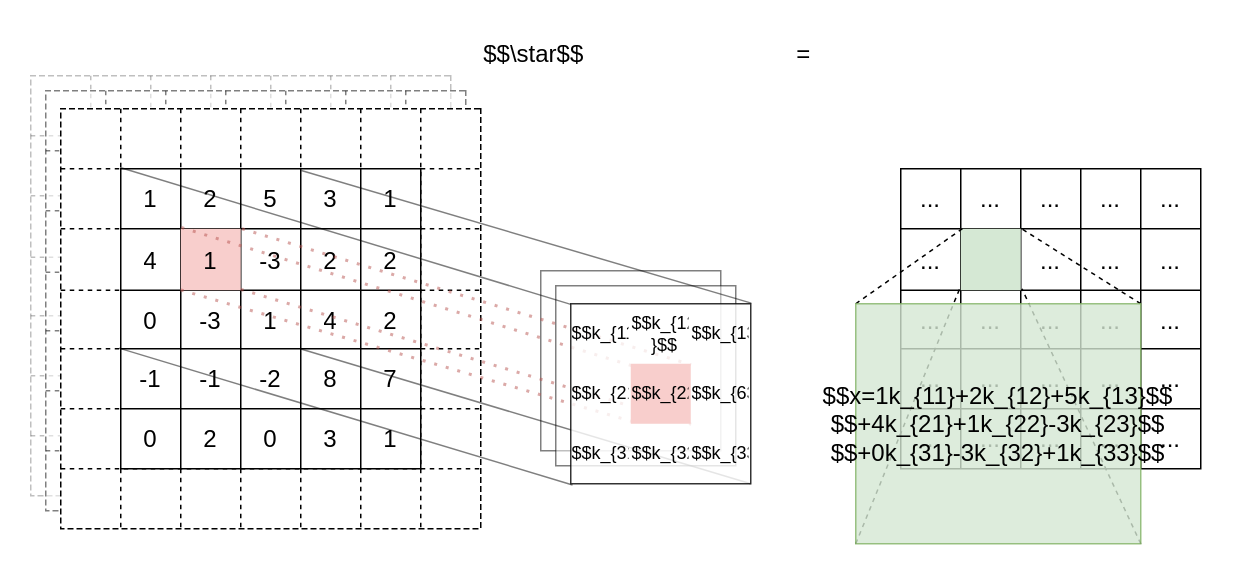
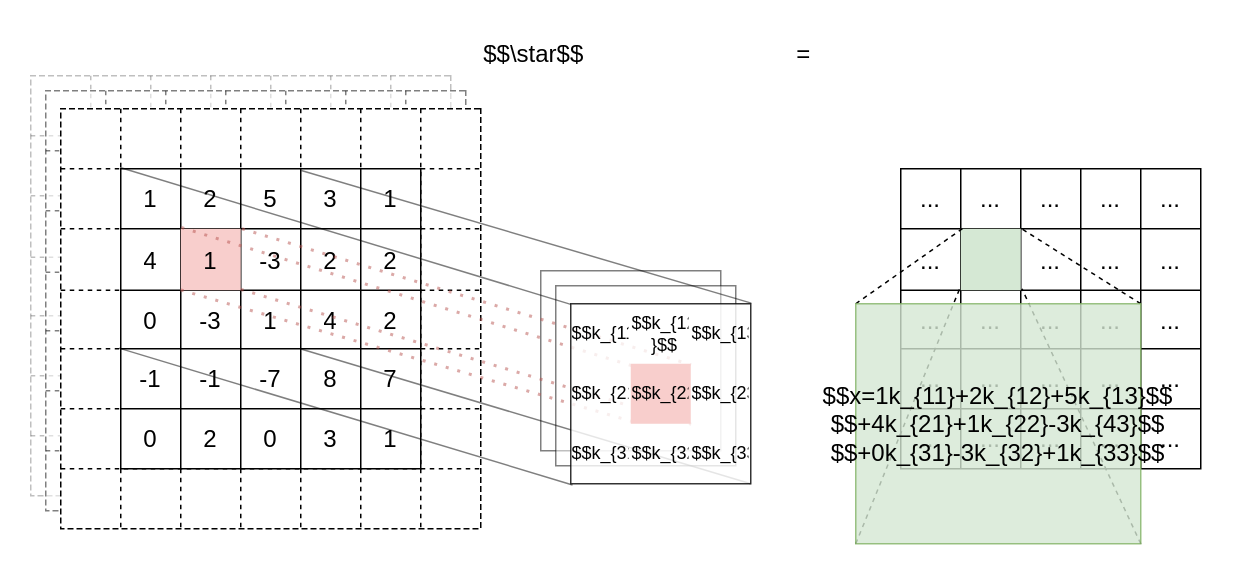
- <mxCell id="221" value="-2" style="shape=partialRectangle;html=1;whiteSpace=wrap;connectable=0;strokeColor=inherit;overflow=hidden;fillColor=none;top=0;left=0;bottom=0;right=0;pointerEvents=1;fontSize=16;swimlaneFillColor=none;" vertex="1" parent="218"><mxGeometry x="80" width="40" height="40" as="geometry"><mxRectangle width="40" height="40" as="alternateBounds" /></mxGeometry></mxCell>
+ <mxCell id="221" value="-7" style="shape=partialRectangle;html=1;whiteSpace=wrap;connectable=0;strokeColor=inherit;overflow=hidden;fillColor=none;top=0;left=0;bottom=0;right=0;pointerEvents=1;fontSize=16;swimlaneFillColor=none;" vertex="1" parent="218"><mxGeometry x="80" width="40" height="40" as="geometry"><mxRectangle width="40" height="40" as="alternateBounds" /></mxGeometry></mxCell>
- <mxCell id="248" value="$$k_{63}$$" style="shape=partialRectangle;html=1;whiteSpace=wrap;connectable=0;fillColor=none;top=0;left=0;bottom=0;right=0;overflow=hidden;fontSize=12;strokeColor=inherit;" vertex="1" parent="245"><mxGeometry x="80" width="40" height="40" as="geometry"><mxRectangle width="40" height="40" as="alternateBounds" /></mxGeometry></mxCell>
+ <mxCell id="248" value="$$k_{23}$$" style="shape=partialRectangle;html=1;whiteSpace=wrap;connectable=0;fillColor=none;top=0;left=0;bottom=0;right=0;overflow=hidden;fontSize=12;strokeColor=inherit;" vertex="1" parent="245"><mxGeometry x="80" width="40" height="40" as="geometry"><mxRectangle width="40" height="40" as="alternateBounds" /></mxGeometry></mxCell>
- <mxCell id="288" value="$$x=1k_{11}+2k_{12}+5k_{13}$$&lt;br&gt;$$+4k_{21}+1k_{22}-3k_{23}$$&lt;br&gt;$$+0k_{31}-3k_{32}+1k_{33}$$" style="rounded=0;whiteSpace=wrap;html=1;fillStyle=auto;strokeColor=#82b366;fontFamily=Helvetica;fontSize=16;startSize=0;fillColor=#d5e8d4;opacity=80;" vertex="1" parent="1"><mxGeometry x="570" y="202" width="190" height="160" as="geometry" /></mxCell>
+ <mxCell id="288" value="$$x=1k_{11}+2k_{12}+5k_{13}$$&lt;br&gt;$$+4k_{21}+1k_{22}-3k_{43}$$&lt;br&gt;$$+0k_{31}-3k_{32}+1k_{33}$$" style="rounded=0;whiteSpace=wrap;html=1;fillStyle=auto;strokeColor=#82b366;fontFamily=Helvetica;fontSize=16;startSize=0;fillColor=#d5e8d4;opacity=80;" vertex="1" parent="1"><mxGeometry x="570" y="202" width="190" height="160" as="geometry" /></mxCell>
